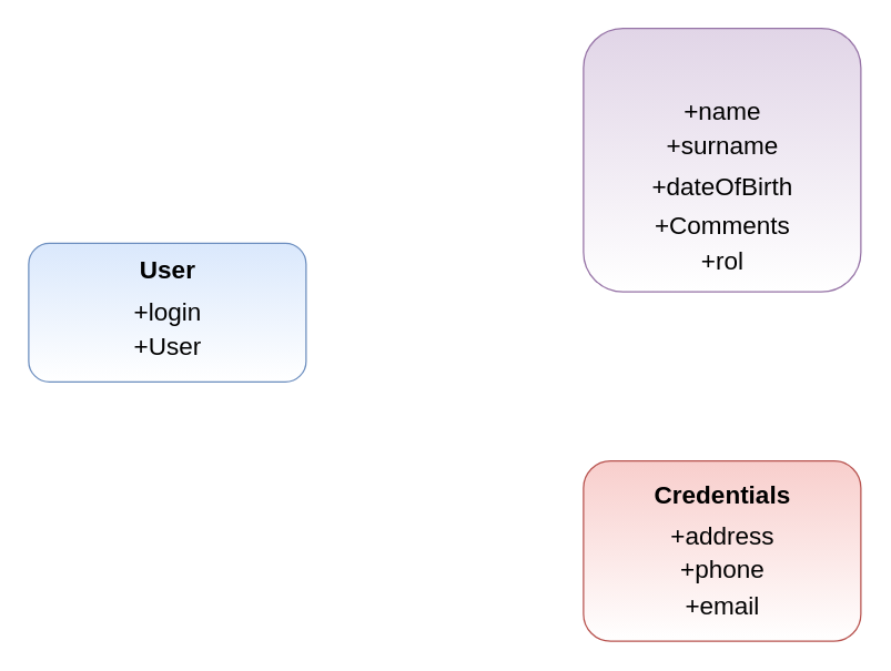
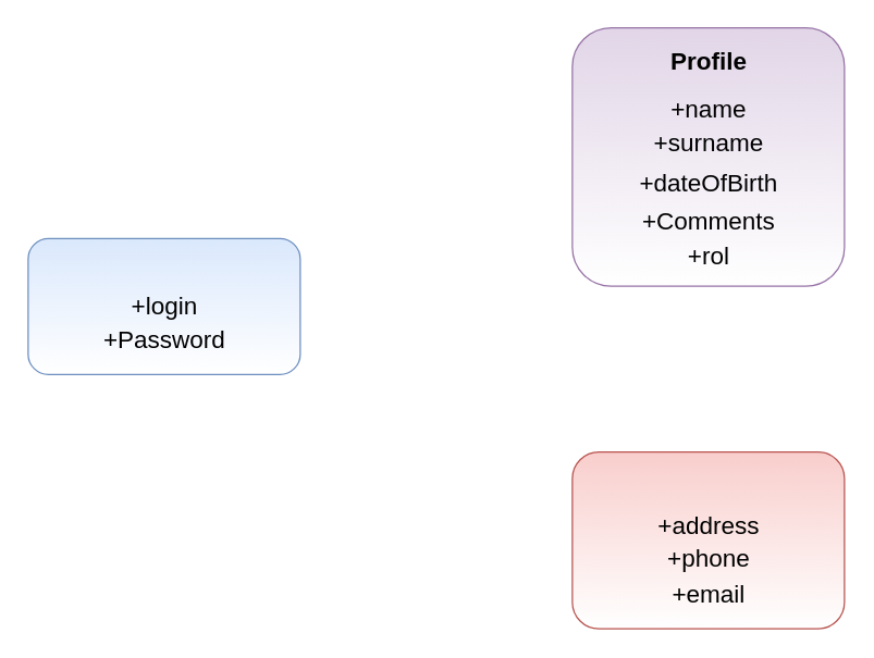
+ <mxCell id="6" value="Profile" style="text;html=1;align=center;verticalAlign=middle;resizable=0;points=[];autosize=1;strokeColor=none;fillColor=none;fontStyle=1;fontSize=18;" vertex="1" parent="1"><mxGeometry x="485" y="30" width="70" height="30" as="geometry" /></mxCell>
- <mxCell id="5" value="User" style="text;html=1;align=center;verticalAlign=middle;resizable=0;points=[];autosize=1;strokeColor=none;fillColor=none;fontStyle=1;fontSize=18;" vertex="1" parent="1"><mxGeometry x="90" y="180" width="60" height="30" as="geometry" /></mxCell>
- <mxCell id="9" value="+User" style="text;html=1;align=center;verticalAlign=middle;resizable=0;points=[];autosize=1;strokeColor=none;fillColor=none;fontSize=18;" vertex="1" parent="1"><mxGeometry x="65" y="235" width="110" height="30" as="geometry" /></mxCell>
+ <mxCell id="9" value="+Password" style="text;html=1;align=center;verticalAlign=middle;resizable=0;points=[];autosize=1;strokeColor=none;fillColor=none;fontSize=18;" vertex="1" parent="1"><mxGeometry x="65" y="235" width="110" height="30" as="geometry" /></mxCell>
- <mxCell id="7" value="Credentials" style="text;html=1;align=center;verticalAlign=middle;resizable=0;points=[];autosize=1;strokeColor=none;fillColor=none;fontStyle=1;fontSize=18;" vertex="1" parent="1"><mxGeometry x="465" y="342" width="110" height="30" as="geometry" /></mxCell>
